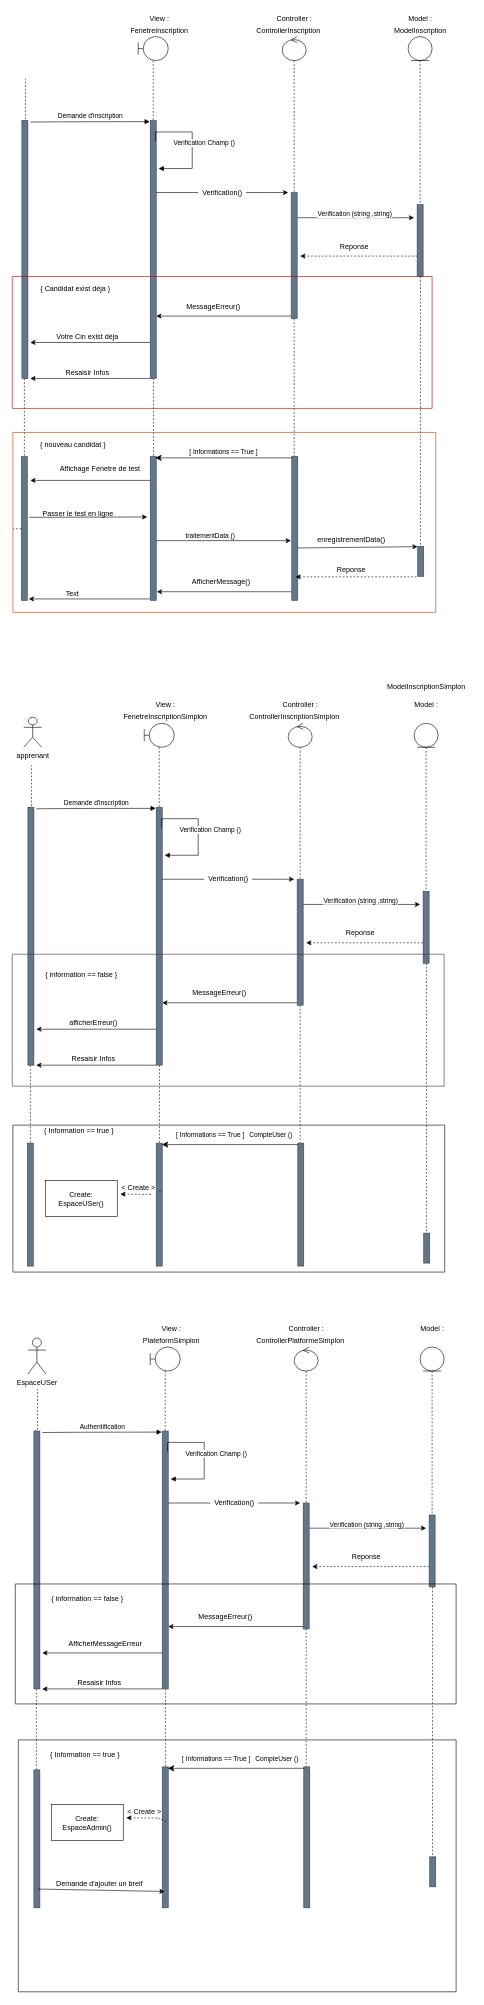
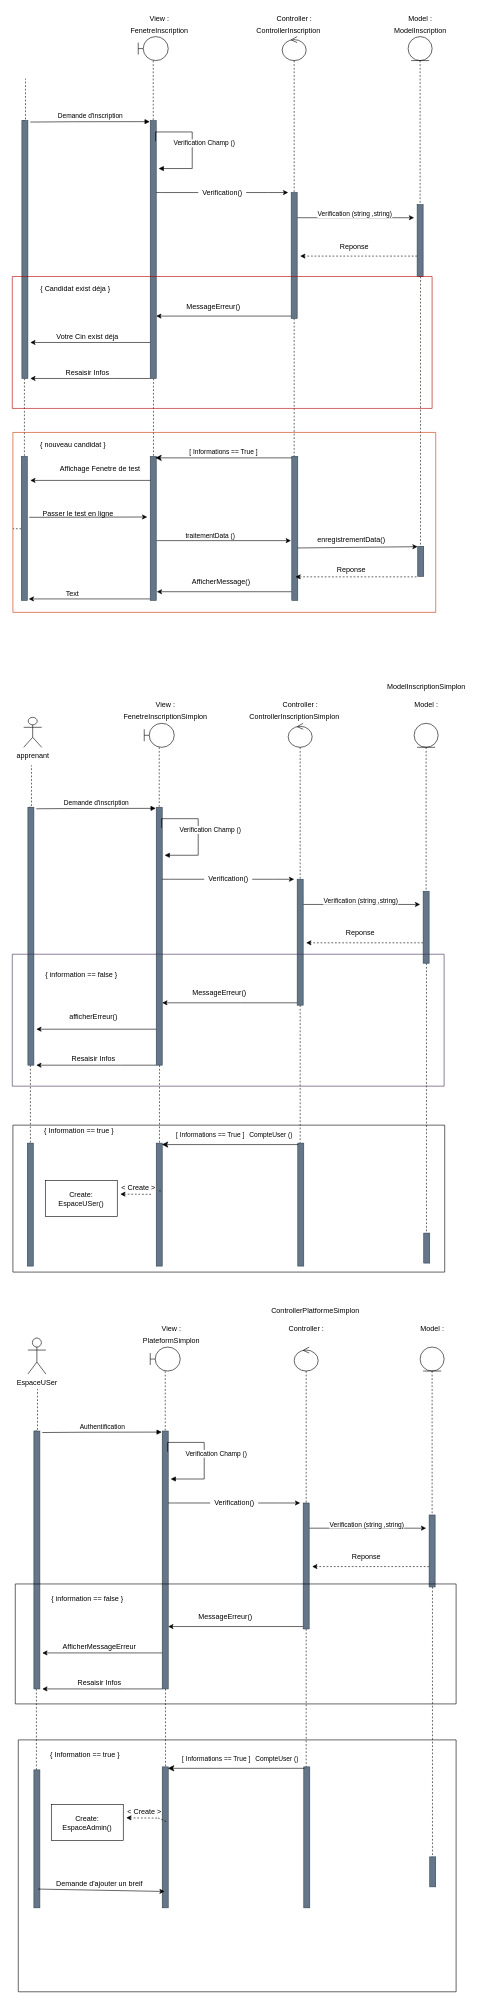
- <mxCell id="93" value="afficherErreur()" style="text;html=1;align=center;verticalAlign=middle;resizable=0;points=[];autosize=1;strokeColor=none;fillColor=none;" vertex="1" parent="1"><mxGeometry x="105" y="1695" width="100" height="20" as="geometry" /></mxCell>
+ <mxCell id="93" value="afficherErreur()" style="text;html=1;align=center;verticalAlign=middle;resizable=0;points=[];autosize=1;strokeColor=none;fillColor=none;" vertex="1" parent="1"><mxGeometry x="105" y="1685" width="100" height="20" as="geometry" /></mxCell>
- <mxCell id="137" value="ControllerPlatformeSimplon" style="text;html=1;align=center;verticalAlign=middle;resizable=0;points=[];autosize=1;strokeColor=none;fillColor=none;" vertex="1" parent="1"><mxGeometry x="420" y="2225" width="160" height="20" as="geometry" /></mxCell>
+ <mxCell id="137" value="ControllerPlatformeSimplon" style="text;html=1;align=center;verticalAlign=middle;resizable=0;points=[];autosize=1;strokeColor=none;fillColor=none;" vertex="1" parent="1"><mxGeometry x="445" y="2175" width="160" height="20" as="geometry" /></mxCell>
- <mxCell id="140" value="AfficherMessageErreur" style="text;html=1;align=center;verticalAlign=middle;resizable=0;points=[];autosize=1;strokeColor=none;fillColor=none;" vertex="1" parent="1"><mxGeometry x="105" y="2730" width="140" height="20" as="geometry" /></mxCell>
+ <mxCell id="140" value="AfficherMessageErreur" style="text;html=1;align=center;verticalAlign=middle;resizable=0;points=[];autosize=1;strokeColor=none;fillColor=none;" vertex="1" parent="1"><mxGeometry x="95" y="2735" width="140" height="20" as="geometry" /></mxCell>
